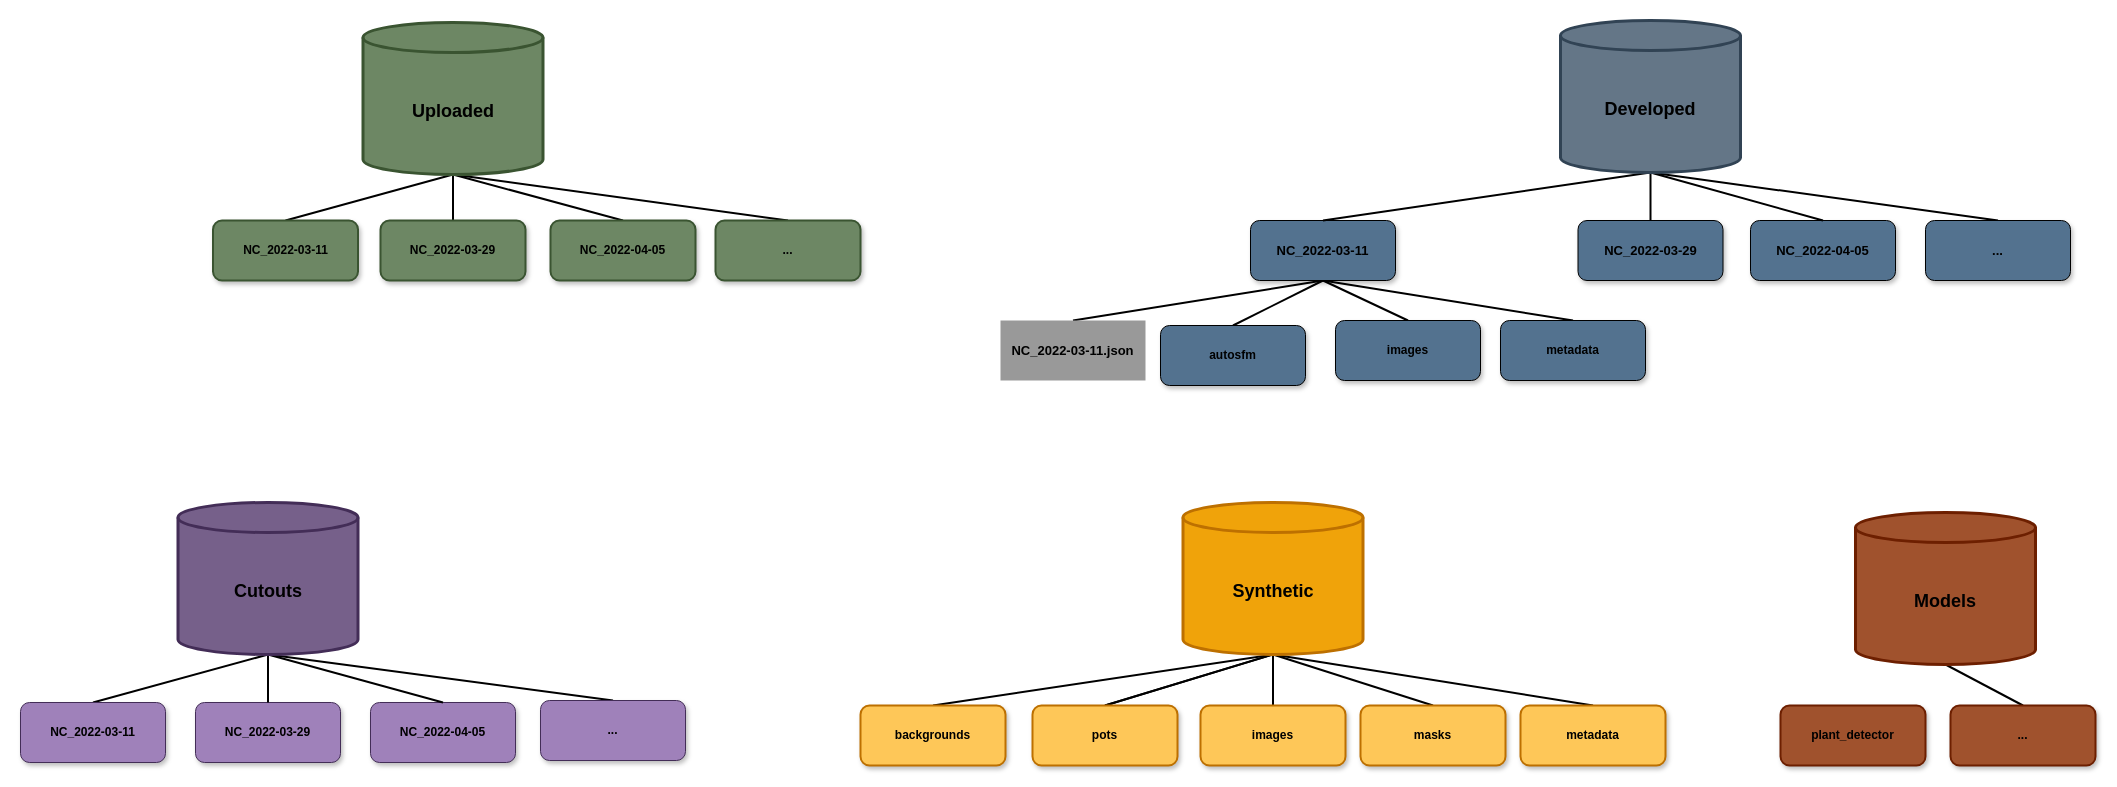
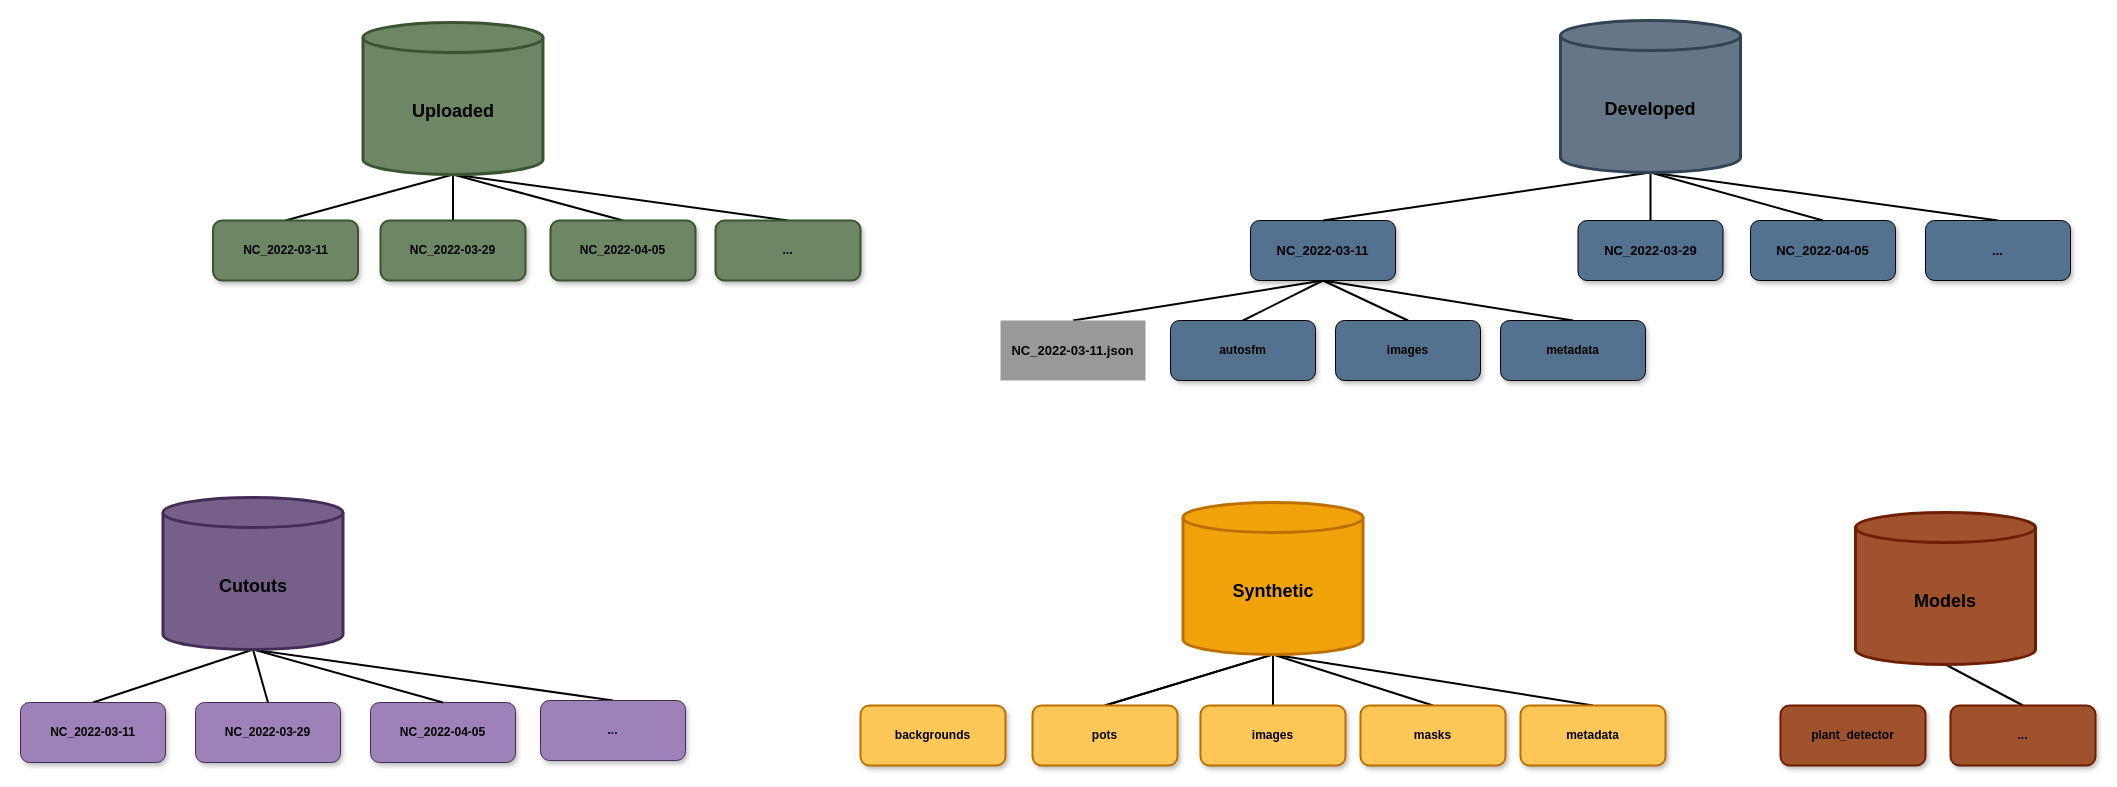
- <mxCell id="11" value="&lt;span&gt;autosfm&lt;/span&gt;" style="whiteSpace=wrap;html=1;rounded=1;shadow=1;labelBackgroundColor=none;strokeWidth=1;fontFamily=Helvetica;fontSize=12;align=center;fillColor=#53728F;fontColor=#000000;strokeColor=#000000;fontStyle=1" vertex="1" parent="1"><mxGeometry x="1160" y="325" width="145" height="60" as="geometry" /></mxCell>
+ <mxCell id="11" value="&lt;span&gt;autosfm&lt;/span&gt;" style="whiteSpace=wrap;html=1;rounded=1;shadow=1;labelBackgroundColor=none;strokeWidth=1;fontFamily=Helvetica;fontSize=12;align=center;fillColor=#53728F;fontColor=#000000;strokeColor=#000000;fontStyle=1" vertex="1" parent="1"><mxGeometry x="1170" y="320" width="145" height="60" as="geometry" /></mxCell>
- <mxCell id="36" value="Cutouts" style="shape=cylinder3;whiteSpace=wrap;html=1;boundedLbl=1;backgroundOutline=1;size=15;rounded=0;shadow=0;fontFamily=Helvetica;fontSize=18;fontColor=#000000;strokeColor=#432D57;strokeWidth=3;fillColor=#76608a;fontStyle=1" vertex="1" parent="1"><mxGeometry x="177.5" y="502" width="180" height="152" as="geometry" /></mxCell>
+ <mxCell id="36" value="Cutouts" style="shape=cylinder3;whiteSpace=wrap;html=1;boundedLbl=1;backgroundOutline=1;size=15;rounded=0;shadow=0;fontFamily=Helvetica;fontSize=18;fontColor=#000000;strokeColor=#432D57;strokeWidth=3;fillColor=#76608a;fontStyle=1" vertex="1" parent="1"><mxGeometry x="162.5" y="497" width="180" height="152" as="geometry" /></mxCell>
- <mxCell id="41" style="edgeStyle=none;html=1;entryX=0.5;entryY=1;entryDx=0;entryDy=0;entryPerimeter=0;fontSize=10;fontColor=#000000;endArrow=none;endFill=0;strokeColor=#000000;strokeWidth=2;exitX=0.5;exitY=0;exitDx=0;exitDy=0;" edge="1" parent="1" source="42" target="48"><mxGeometry relative="1" as="geometry" /></mxCell>
